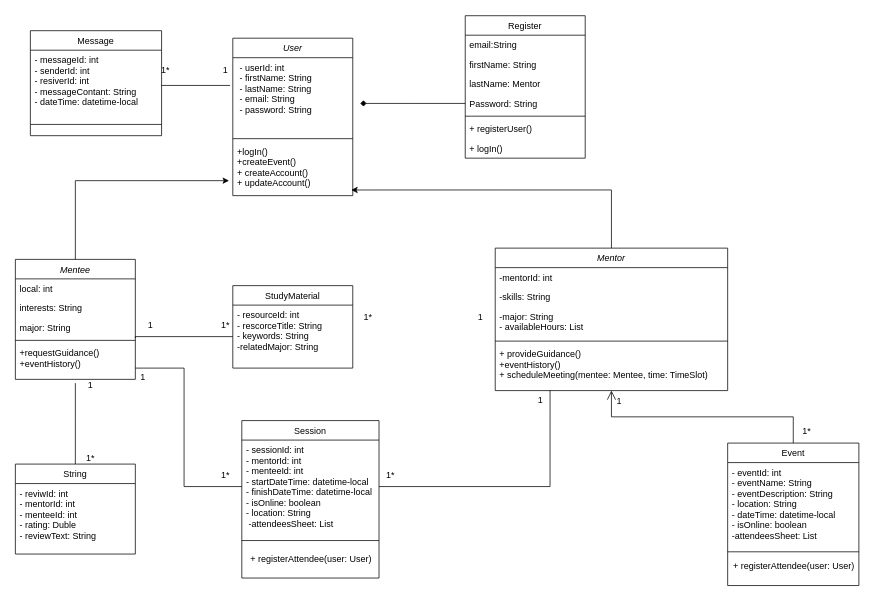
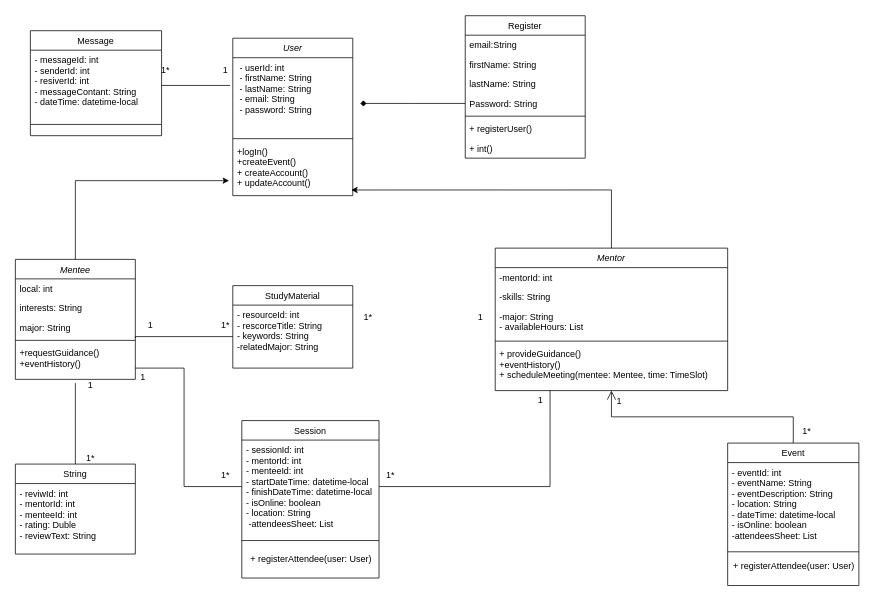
- <mxCell id="19" value="lastName: Mentor" style="text;align=left;verticalAlign=top;spacingLeft=4;spacingRight=4;overflow=hidden;rotatable=0;points=[[0,0.5],[1,0.5]];portConstraint=eastwest;rounded=0;shadow=0;html=0;" parent="16" vertex="1"><mxGeometry y="78" width="160" height="26" as="geometry" /></mxCell>
+ <mxCell id="19" value="lastName: String" style="text;align=left;verticalAlign=top;spacingLeft=4;spacingRight=4;overflow=hidden;rotatable=0;points=[[0,0.5],[1,0.5]];portConstraint=eastwest;rounded=0;shadow=0;html=0;" parent="16" vertex="1"><mxGeometry y="78" width="160" height="26" as="geometry" /></mxCell>
- <mxCell id="24" value="+ logIn()" style="text;align=left;verticalAlign=top;spacingLeft=4;spacingRight=4;overflow=hidden;rotatable=0;points=[[0,0.5],[1,0.5]];portConstraint=eastwest;" parent="16" vertex="1"><mxGeometry y="164" width="160" height="26" as="geometry" /></mxCell>
+ <mxCell id="24" value="+ int()" style="text;align=left;verticalAlign=top;spacingLeft=4;spacingRight=4;overflow=hidden;rotatable=0;points=[[0,0.5],[1,0.5]];portConstraint=eastwest;" parent="16" vertex="1"><mxGeometry y="164" width="160" height="26" as="geometry" /></mxCell>
